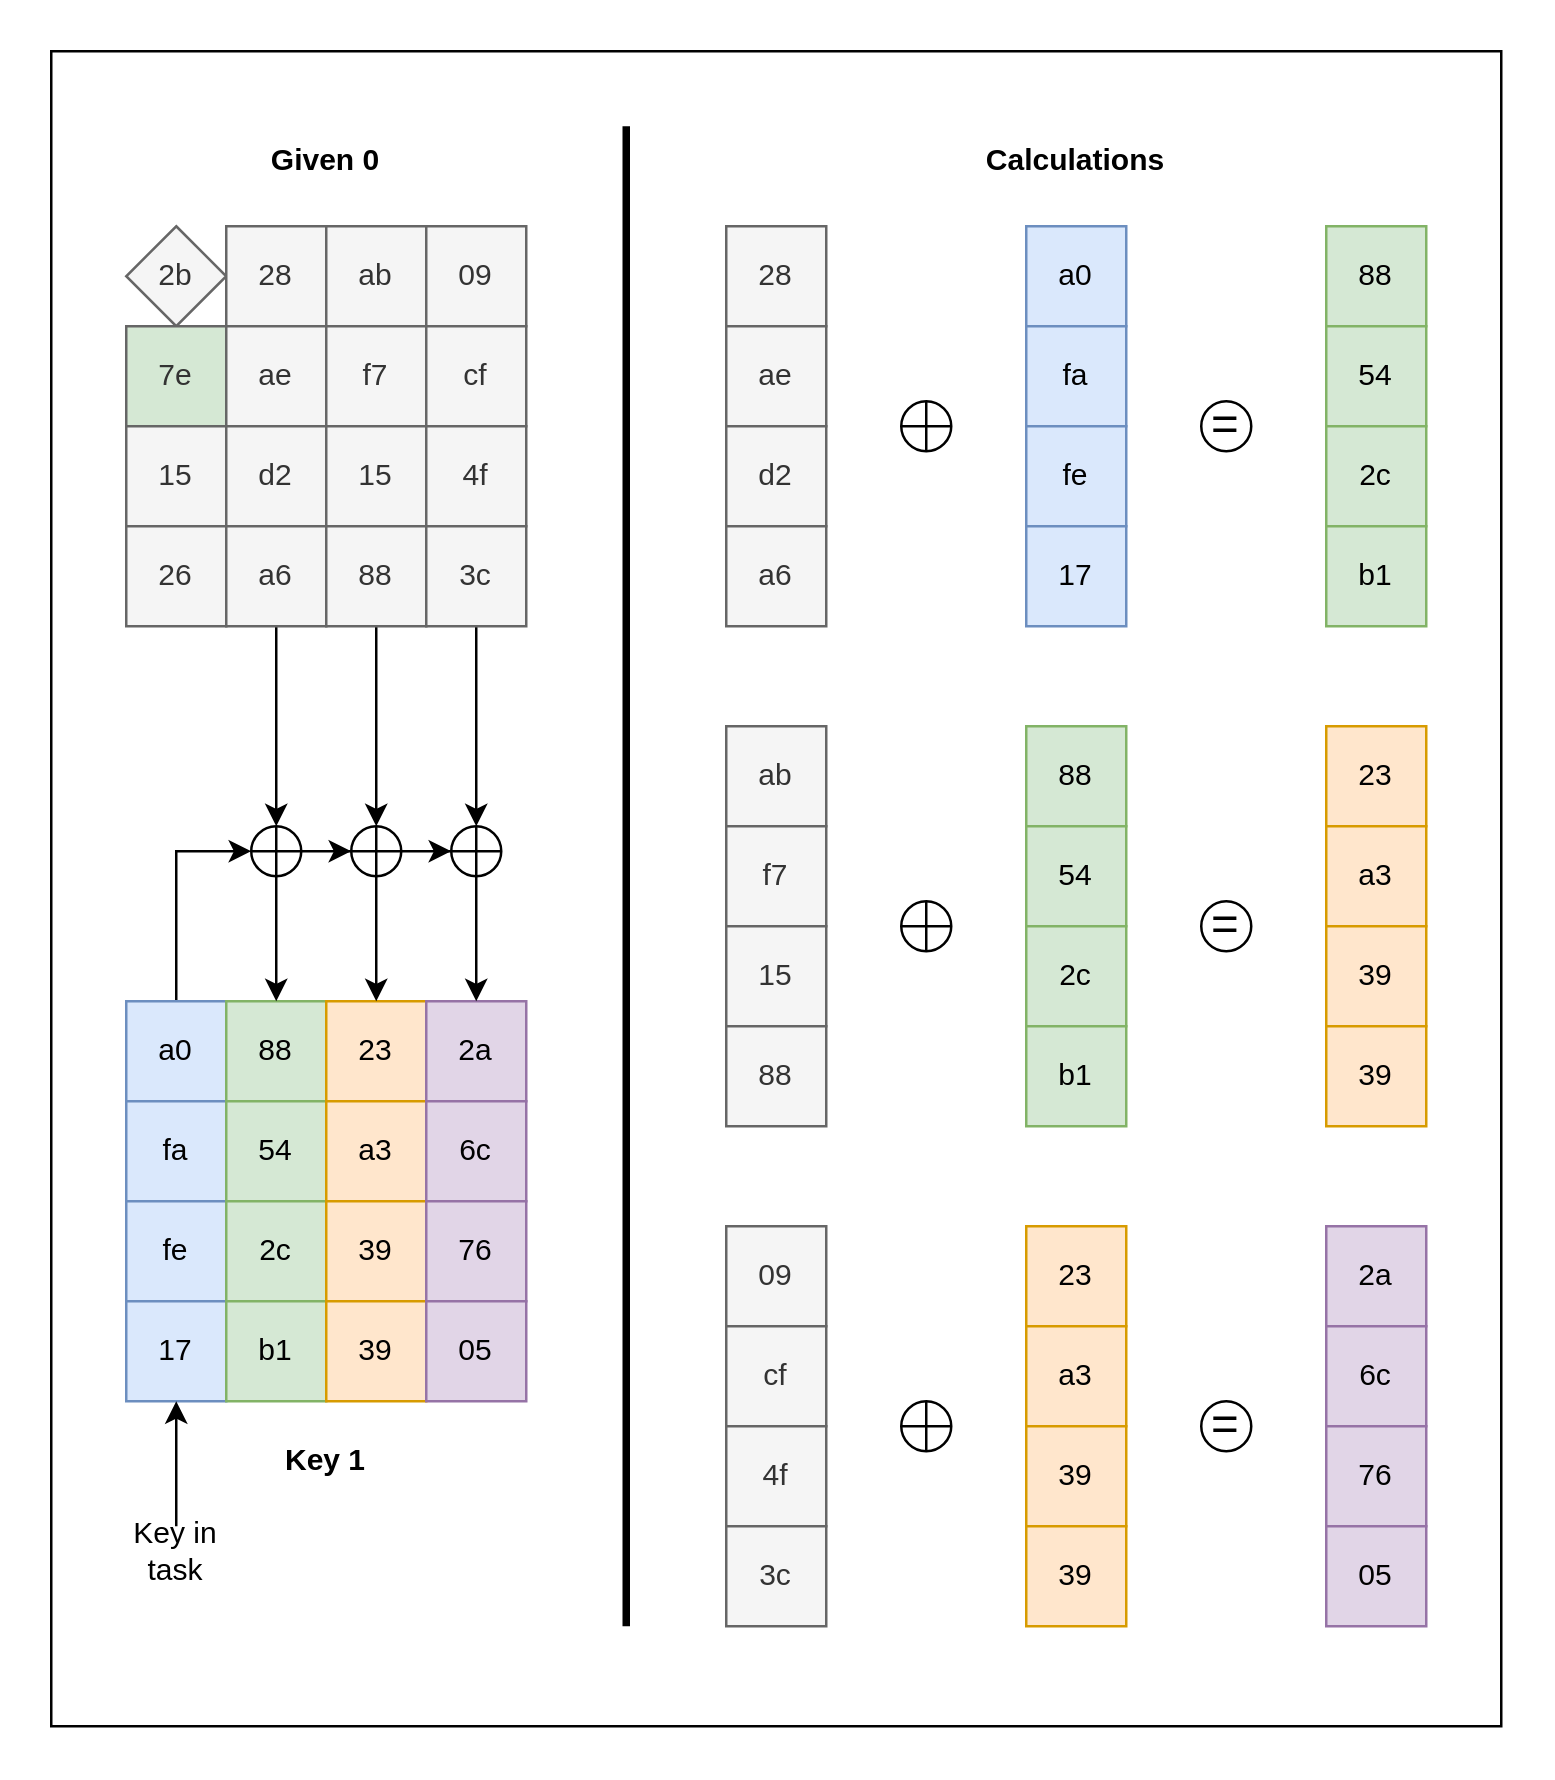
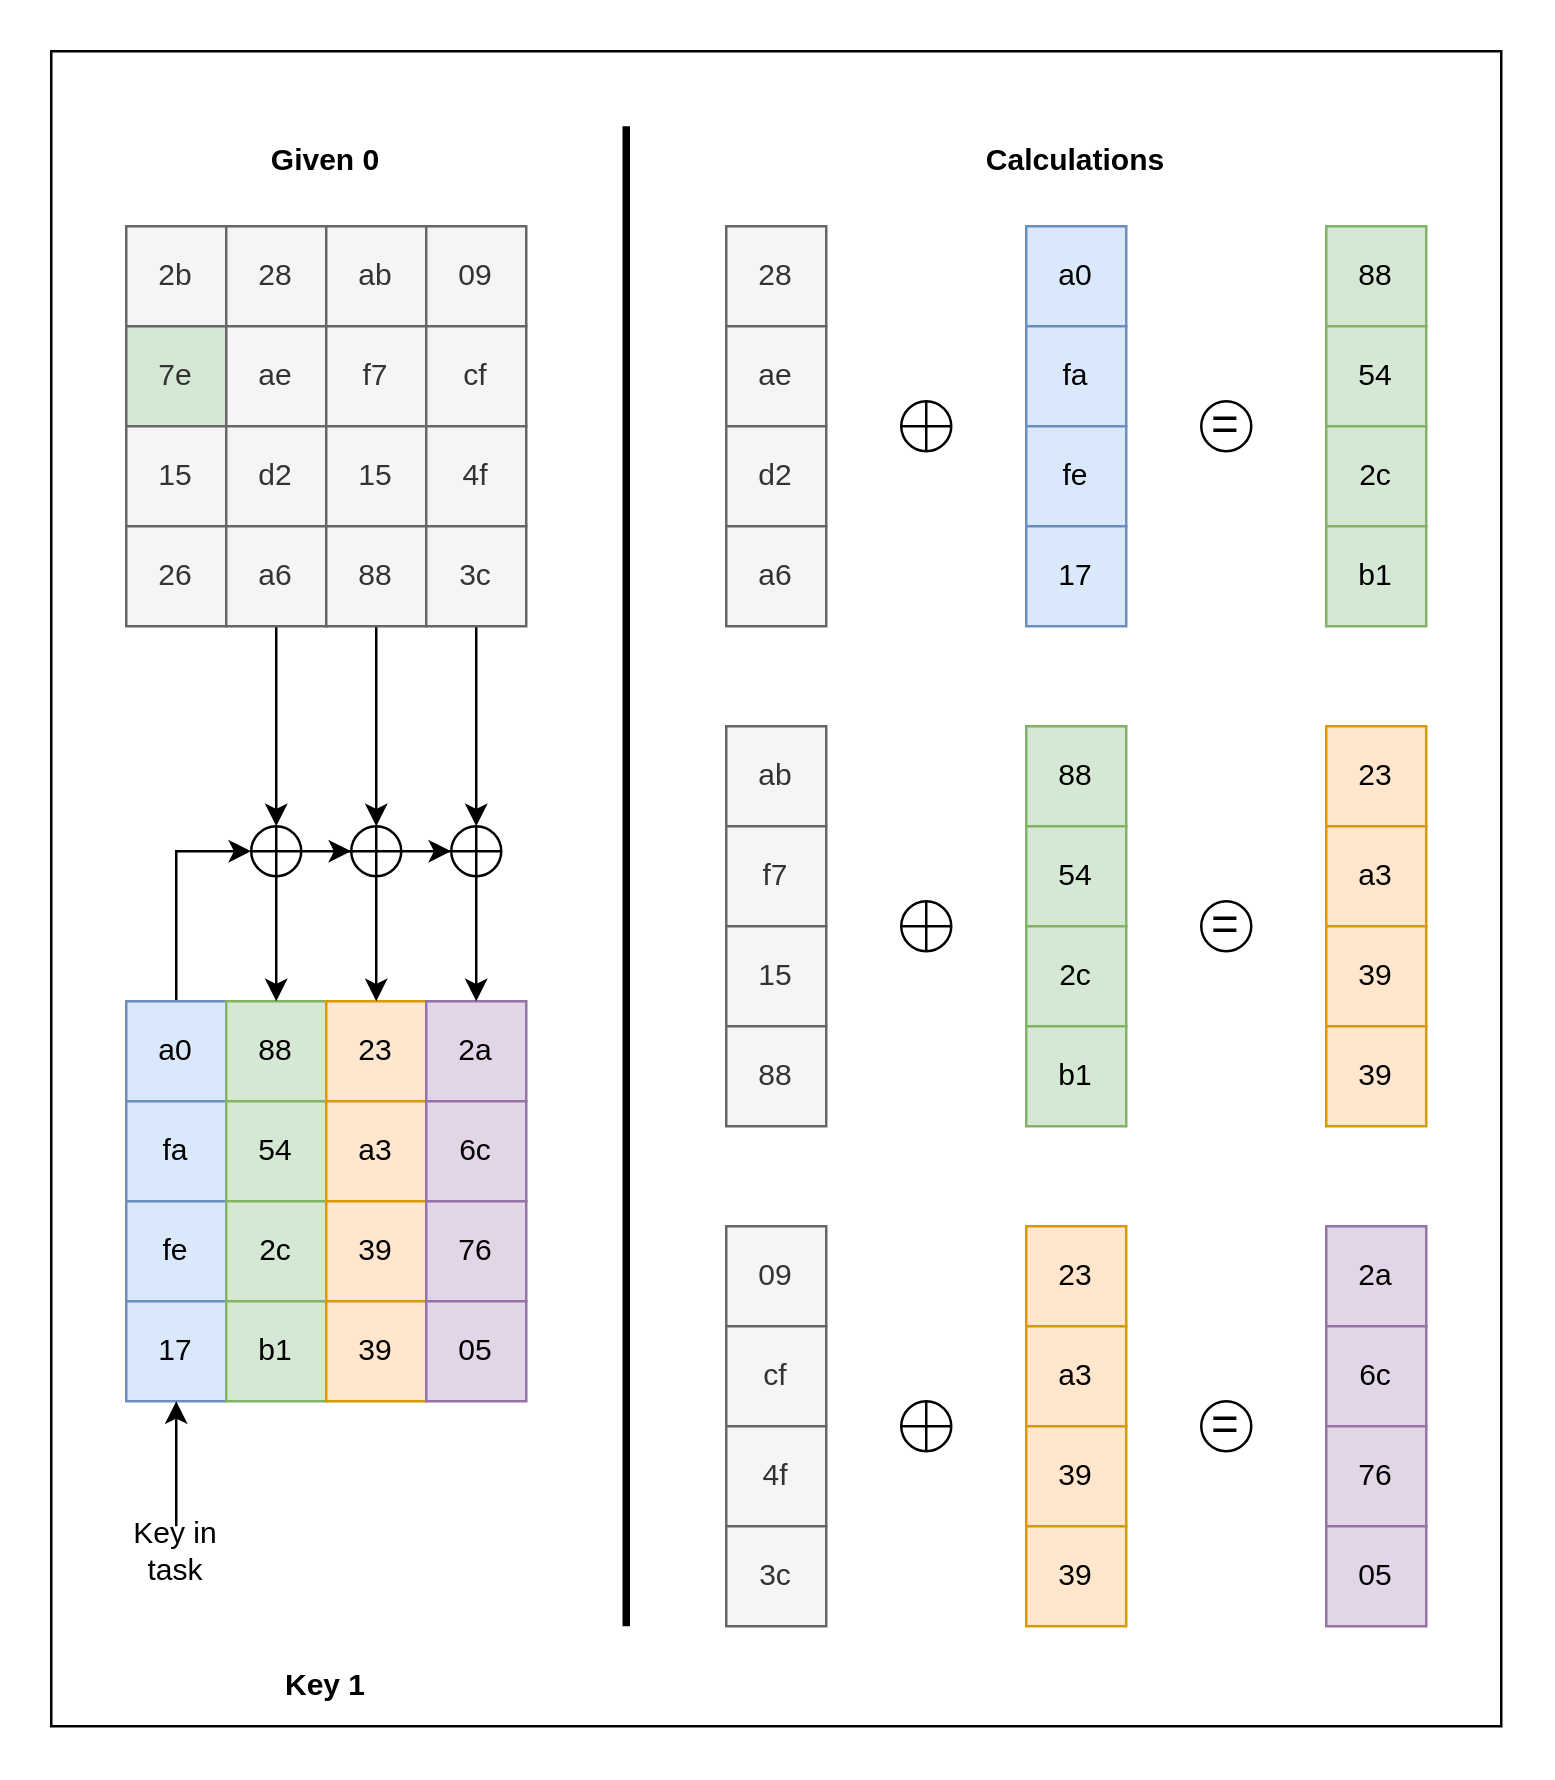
- <mxCell id="3" value="2b" style="rhombus;whiteSpace=wrap;html=1;fillColor=#f5f5f5;strokeColor=#666666;fontColor=#333333;" parent="1" vertex="1"><mxGeometry x="50" y="90" width="40" height="40" as="geometry" /></mxCell>
+ <mxCell id="3" value="2b" style="rounded=0;whiteSpace=wrap;html=1;fillColor=#f5f5f5;strokeColor=#666666;fontColor=#333333;" parent="1" vertex="1"><mxGeometry x="50" y="90" width="40" height="40" as="geometry" /></mxCell>
- <mxCell id="40" value="Key 1" style="text;align=center;fontStyle=1;verticalAlign=middle;spacingLeft=3;spacingRight=3;strokeColor=none;rotatable=0;points=[[0,0.5],[1,0.5]];portConstraint=eastwest;" parent="1" vertex="1"><mxGeometry x="90" y="570" width="80" height="26" as="geometry" /></mxCell>
+ <mxCell id="40" value="Key 1" style="text;align=center;fontStyle=1;verticalAlign=middle;spacingLeft=3;spacingRight=3;strokeColor=none;rotatable=0;points=[[0,0.5],[1,0.5]];portConstraint=eastwest;" parent="1" vertex="1"><mxGeometry x="90" y="660" width="80" height="26" as="geometry" /></mxCell>
